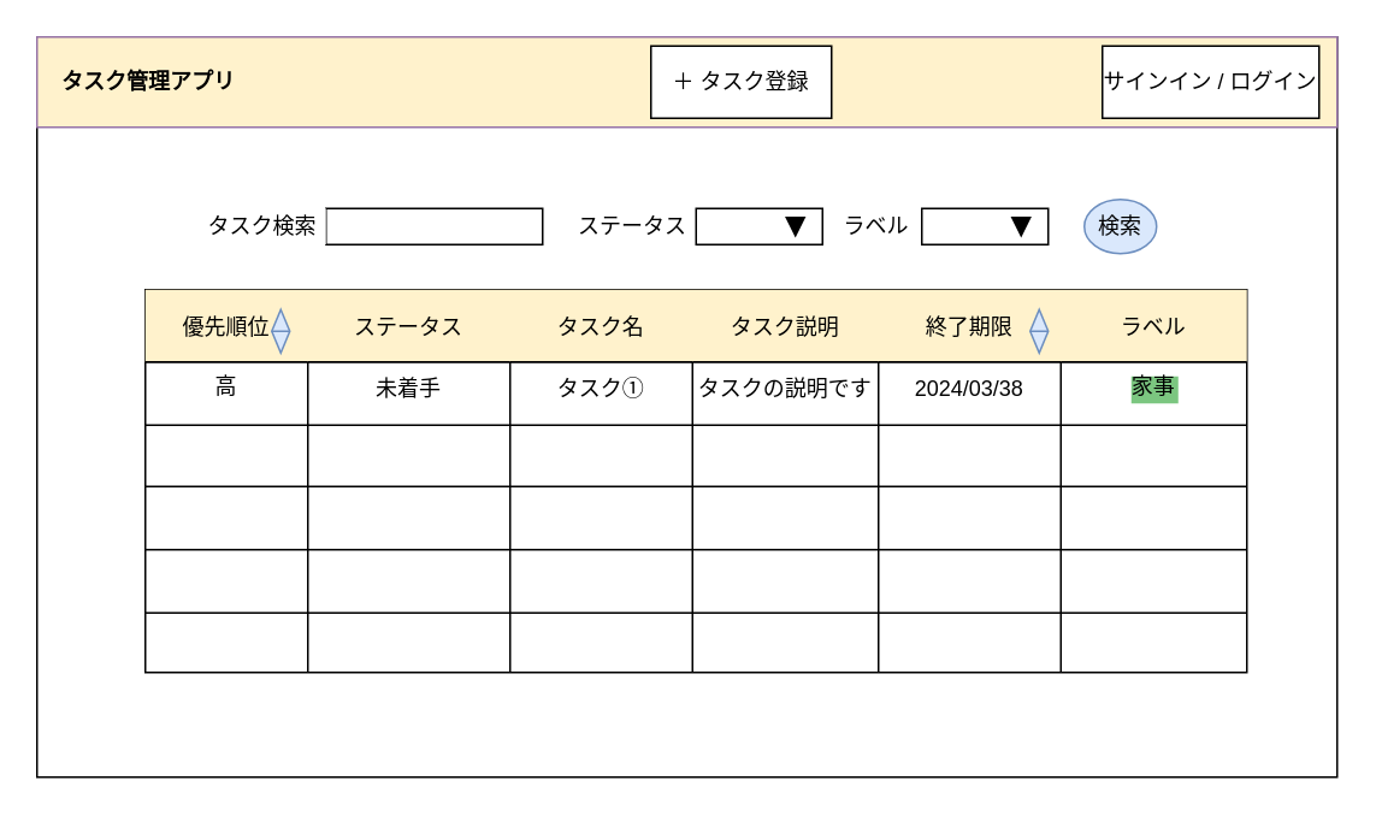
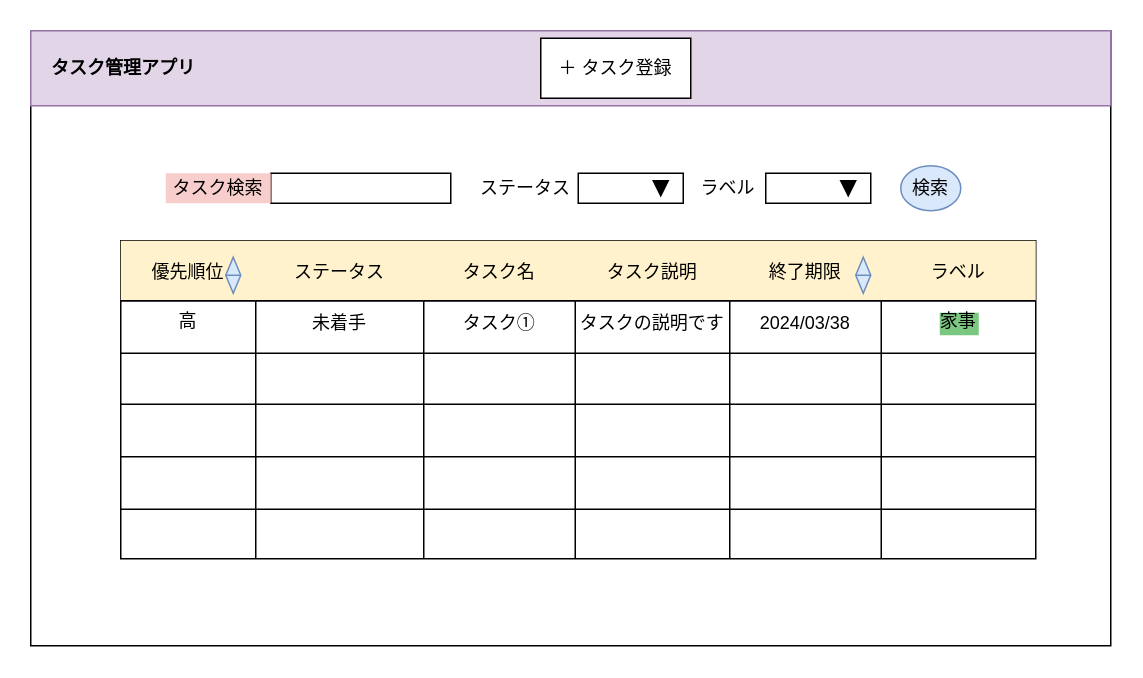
- <mxCell id="3" value="&lt;b&gt;　タスク管理アプリ　　&lt;/b&gt;" style="rounded=0;whiteSpace=wrap;html=1;align=left;fillColor=#fff2cc;strokeColor=#9673a6;" vertex="1" parent="1"><mxGeometry x="20" y="20" width="720" height="50" as="geometry" /></mxCell>
+ <mxCell id="3" value="&lt;b&gt;　タスク管理アプリ　　&lt;/b&gt;" style="rounded=0;whiteSpace=wrap;html=1;align=left;fillColor=#e1d5e7;strokeColor=#9673a6;" vertex="1" parent="1"><mxGeometry x="20" y="20" width="720" height="50" as="geometry" /></mxCell>
- <mxCell id="5" value="サインイン / ログイン" style="rounded=0;whiteSpace=wrap;html=1;" vertex="1" parent="1"><mxGeometry x="610" y="25" width="120" height="40" as="geometry" /></mxCell>
- <mxCell id="54" value="タスク検索" style="rounded=0;whiteSpace=wrap;html=1;strokeColor=none;fillColor=#FFFFFF;" vertex="1" parent="51"><mxGeometry y="5" width="70" height="20" as="geometry" /></mxCell>
+ <mxCell id="54" value="タスク検索" style="rounded=0;whiteSpace=wrap;html=1;strokeColor=none;fillColor=#f8cecc;" vertex="1" parent="51"><mxGeometry y="5" width="70" height="20" as="geometry" /></mxCell>
